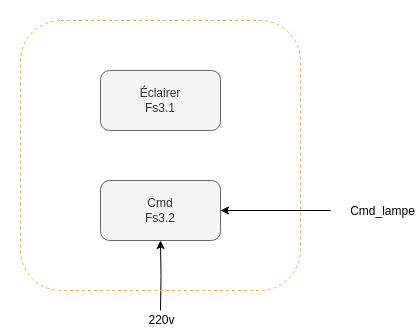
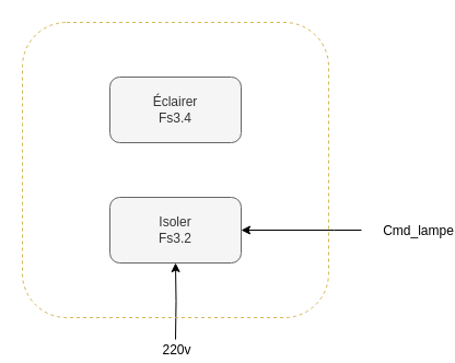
- <mxCell id="2" value="Éclairer&lt;br&gt;Fs3.1" style="rounded=1;whiteSpace=wrap;html=1;fillColor=#f5f5f5;strokeColor=#666666;fontColor=#333333;" vertex="1" parent="1"><mxGeometry x="100" y="70" width="120" height="60" as="geometry" /></mxCell>
+ <mxCell id="2" value="Éclairer&lt;br&gt;Fs3.4" style="rounded=1;whiteSpace=wrap;html=1;fillColor=#f5f5f5;strokeColor=#666666;fontColor=#333333;" vertex="1" parent="1"><mxGeometry x="100" y="70" width="120" height="60" as="geometry" /></mxCell>
- <mxCell id="7" value="Cmd&lt;br&gt;Fs3.2" style="rounded=1;whiteSpace=wrap;html=1;fillColor=#f5f5f5;strokeColor=#666666;fontColor=#333333;" vertex="1" parent="1"><mxGeometry x="100" y="180" width="120" height="60" as="geometry" /></mxCell>
+ <mxCell id="7" value="Isoler&lt;br&gt;Fs3.2" style="rounded=1;whiteSpace=wrap;html=1;fillColor=#f5f5f5;strokeColor=#666666;fontColor=#333333;" vertex="1" parent="1"><mxGeometry x="100" y="180" width="120" height="60" as="geometry" /></mxCell>
